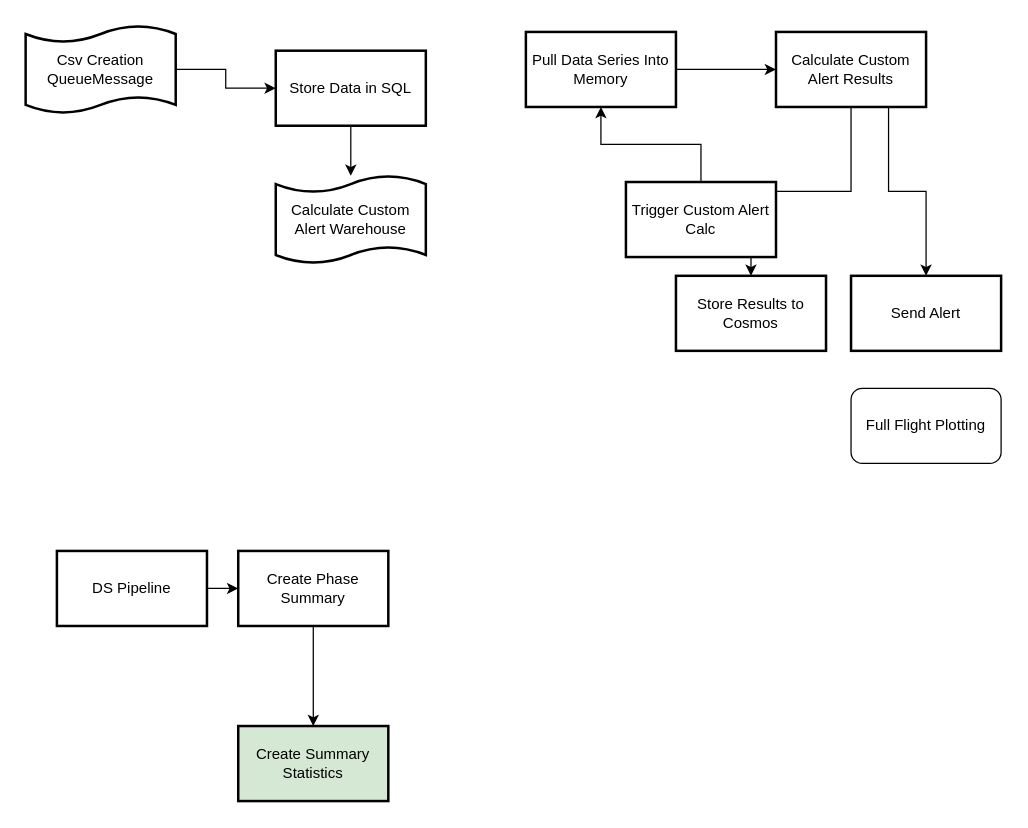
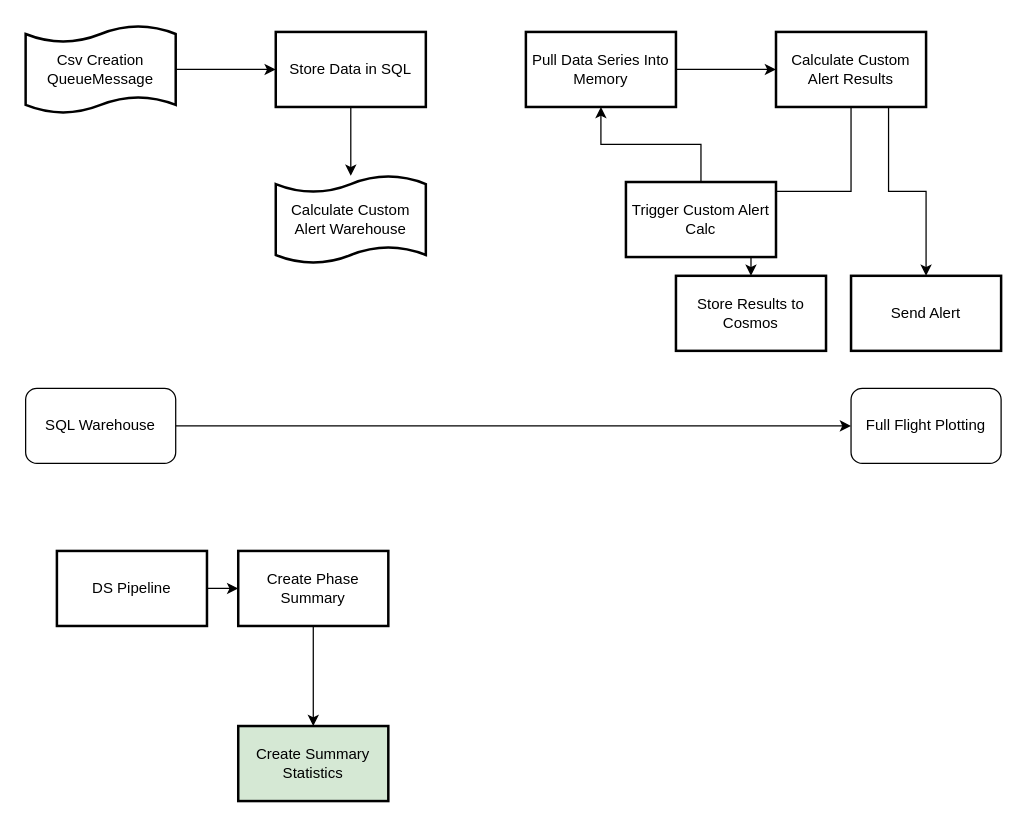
- <mxCell id="17" value="Store Data in SQL" style="whiteSpace=wrap;html=1;strokeWidth=2;" vertex="1" parent="1"><mxGeometry x="220" y="40" width="120" height="60" as="geometry" /></mxCell>
+ <mxCell id="17" value="Store Data in SQL" style="whiteSpace=wrap;html=1;strokeWidth=2;" vertex="1" parent="1"><mxGeometry x="220" y="25" width="120" height="60" as="geometry" /></mxCell>
+ <mxCell id="22" value="SQL Warehouse" style="rounded=1;whiteSpace=wrap;html=1;" vertex="1" parent="1"><mxGeometry x="20" y="310" width="120" height="60" as="geometry" /></mxCell>
+ <mxCell id="21" value="" style="edgeStyle=orthogonalEdgeStyle;rounded=0;orthogonalLoop=1;jettySize=auto;html=1;" edge="1" parent="1" source="22" target="23"><mxGeometry relative="1" as="geometry" /></mxCell>
